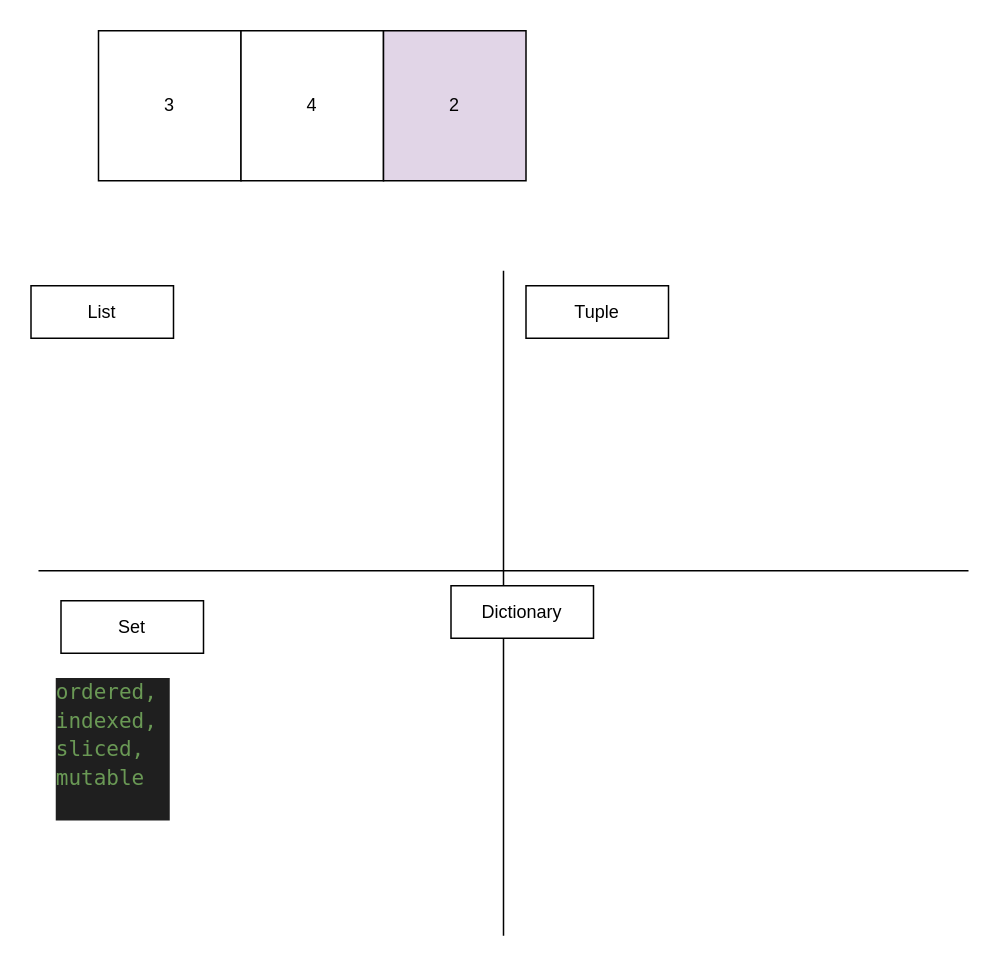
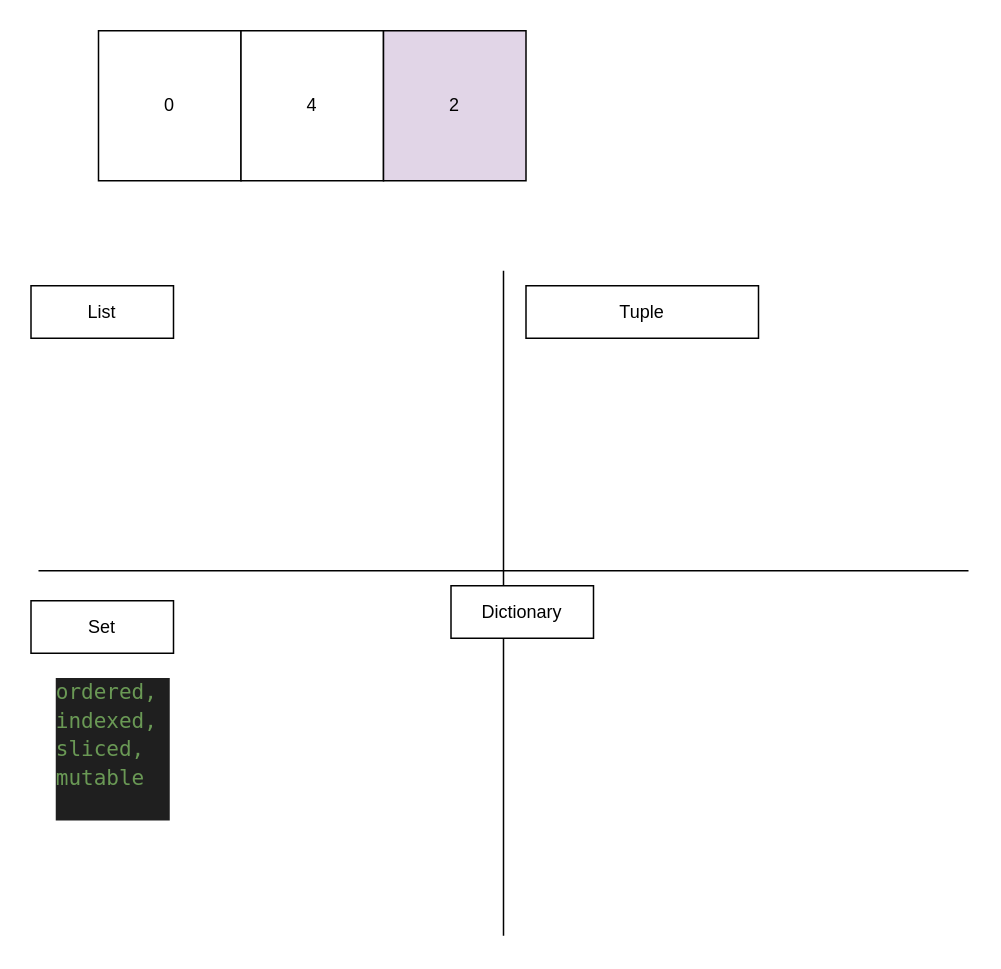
- <mxCell id="3" value="3" style="whiteSpace=wrap;html=1;" parent="1" vertex="1"><mxGeometry x="65" y="20" width="95" height="100" as="geometry" /></mxCell>
+ <mxCell id="3" value="0" style="whiteSpace=wrap;html=1;" parent="1" vertex="1"><mxGeometry x="65" y="20" width="95" height="100" as="geometry" /></mxCell>
- <mxCell id="12" value="Tuple" style="whiteSpace=wrap;html=1;" vertex="1" parent="1"><mxGeometry x="350" y="190" width="95" height="35" as="geometry" /></mxCell>
+ <mxCell id="12" value="Tuple" style="whiteSpace=wrap;html=1;" vertex="1" parent="1"><mxGeometry x="350" y="190" width="155" height="35" as="geometry" /></mxCell>
- <mxCell id="11" value="Set" style="whiteSpace=wrap;html=1;" vertex="1" parent="1"><mxGeometry x="40" y="400" width="95" height="35" as="geometry" /></mxCell>
+ <mxCell id="11" value="Set" style="whiteSpace=wrap;html=1;" vertex="1" parent="1"><mxGeometry x="20" y="400" width="95" height="35" as="geometry" /></mxCell>
